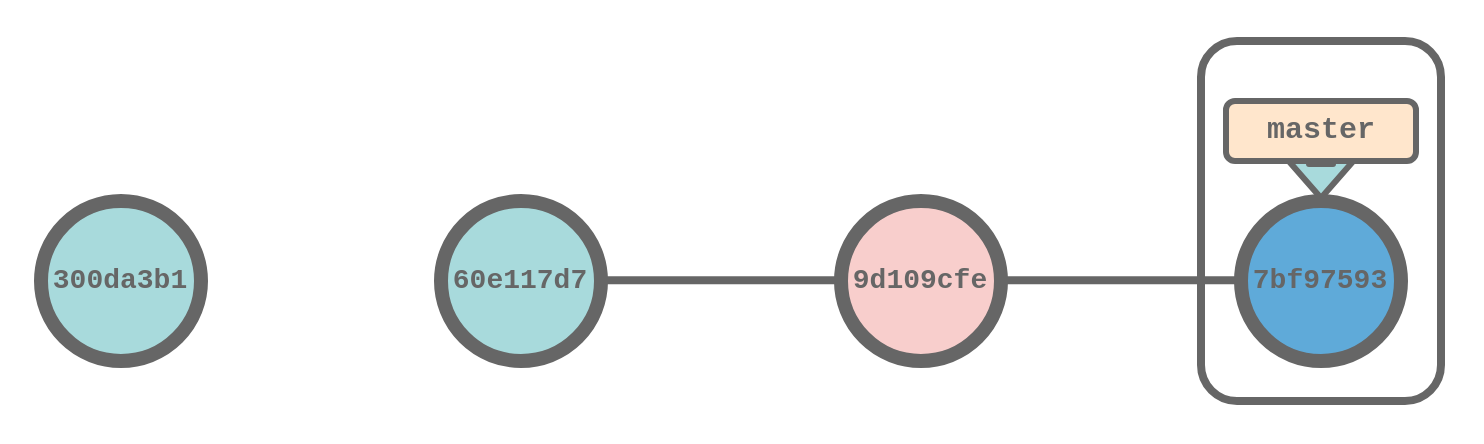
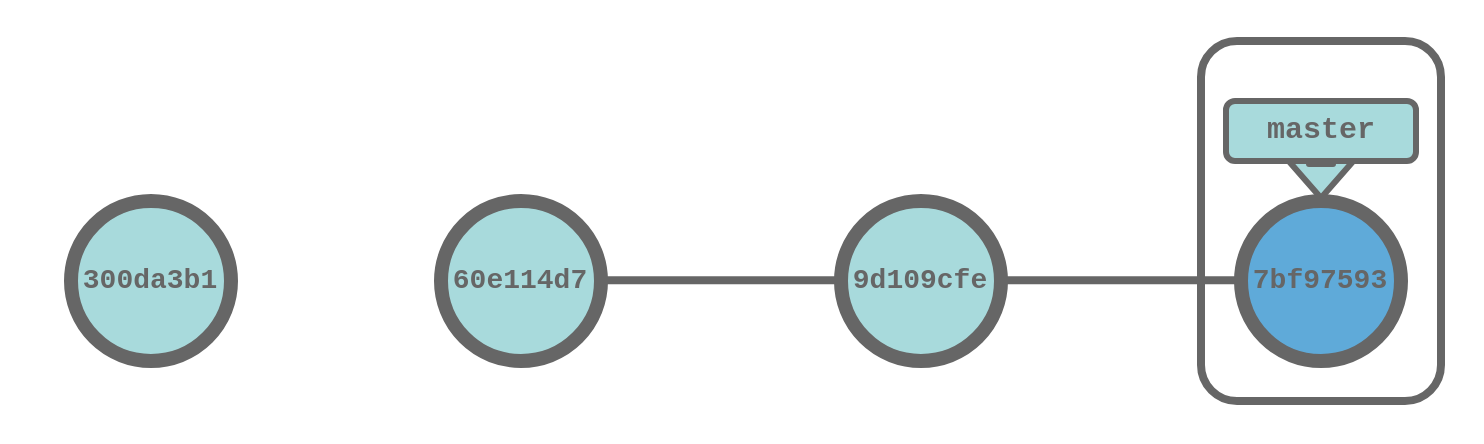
- <mxCell id="3" value="&lt;b&gt;master&lt;/b&gt;" style="rounded=1;whiteSpace=wrap;html=1;labelBackgroundColor=none;sketch=0;fontFamily=Courier New;fontSize=15;fontColor=#666666;strokeColor=#666666;strokeWidth=3;fillColor=#ffe6cc;" parent="1" vertex="1"><mxGeometry x="612.5" y="50" width="95" height="30" as="geometry" /></mxCell>
+ <mxCell id="3" value="&lt;b&gt;master&lt;/b&gt;" style="rounded=1;whiteSpace=wrap;html=1;labelBackgroundColor=none;sketch=0;fontFamily=Courier New;fontSize=15;fontColor=#666666;strokeColor=#666666;strokeWidth=3;fillColor=#A8DADC;" parent="1" vertex="1"><mxGeometry x="612.5" y="50" width="95" height="30" as="geometry" /></mxCell>
- <mxCell id="4" value="&lt;span style=&quot;font-size: 14px; font-weight: 700;&quot;&gt;300da3b1&lt;/span&gt;" style="ellipse;whiteSpace=wrap;html=1;aspect=fixed;rounded=0;labelBackgroundColor=none;sketch=0;fontFamily=Courier New;fontSize=14;fontColor=#666666;strokeColor=#666666;strokeWidth=7;fillColor=#A8DADC;" parent="1" vertex="1"><mxGeometry x="20" y="100" width="80" height="80" as="geometry" /></mxCell>
+ <mxCell id="4" value="&lt;span style=&quot;font-size: 14px; font-weight: 700;&quot;&gt;300da3b1&lt;/span&gt;" style="ellipse;whiteSpace=wrap;html=1;aspect=fixed;rounded=0;labelBackgroundColor=none;sketch=0;fontFamily=Courier New;fontSize=14;fontColor=#666666;strokeColor=#666666;strokeWidth=7;fillColor=#A8DADC;" parent="1" vertex="1"><mxGeometry x="35" y="100" width="80" height="80" as="geometry" /></mxCell>
- <mxCell id="5" value="&lt;span style=&quot;font-size: 14px; font-weight: 700;&quot;&gt;60e117d7&lt;/span&gt;" style="ellipse;whiteSpace=wrap;html=1;aspect=fixed;rounded=0;labelBackgroundColor=none;sketch=0;fontFamily=Courier New;fontSize=14;fontColor=#666666;strokeColor=#666666;strokeWidth=7;fillColor=#A8DADC;" parent="1" vertex="1"><mxGeometry x="220" y="100" width="80" height="80" as="geometry" /></mxCell>
+ <mxCell id="5" value="&lt;span style=&quot;font-size: 14px; font-weight: 700;&quot;&gt;60e114d7&lt;/span&gt;" style="ellipse;whiteSpace=wrap;html=1;aspect=fixed;rounded=0;labelBackgroundColor=none;sketch=0;fontFamily=Courier New;fontSize=14;fontColor=#666666;strokeColor=#666666;strokeWidth=7;fillColor=#A8DADC;" parent="1" vertex="1"><mxGeometry x="220" y="100" width="80" height="80" as="geometry" /></mxCell>
- <mxCell id="6" value="&lt;span style=&quot;font-size: 14px; font-weight: 700;&quot;&gt;9d109cfe&lt;/span&gt;" style="ellipse;whiteSpace=wrap;html=1;aspect=fixed;rounded=0;labelBackgroundColor=none;sketch=0;fontFamily=Courier New;fontSize=14;fontColor=#666666;strokeColor=#666666;strokeWidth=7;fillColor=#f8cecc;" parent="1" vertex="1"><mxGeometry x="420" y="100" width="80" height="80" as="geometry" /></mxCell>
+ <mxCell id="6" value="&lt;span style=&quot;font-size: 14px; font-weight: 700;&quot;&gt;9d109cfe&lt;/span&gt;" style="ellipse;whiteSpace=wrap;html=1;aspect=fixed;rounded=0;labelBackgroundColor=none;sketch=0;fontFamily=Courier New;fontSize=14;fontColor=#666666;strokeColor=#666666;strokeWidth=7;fillColor=#A8DADC;" parent="1" vertex="1"><mxGeometry x="420" y="100" width="80" height="80" as="geometry" /></mxCell>
